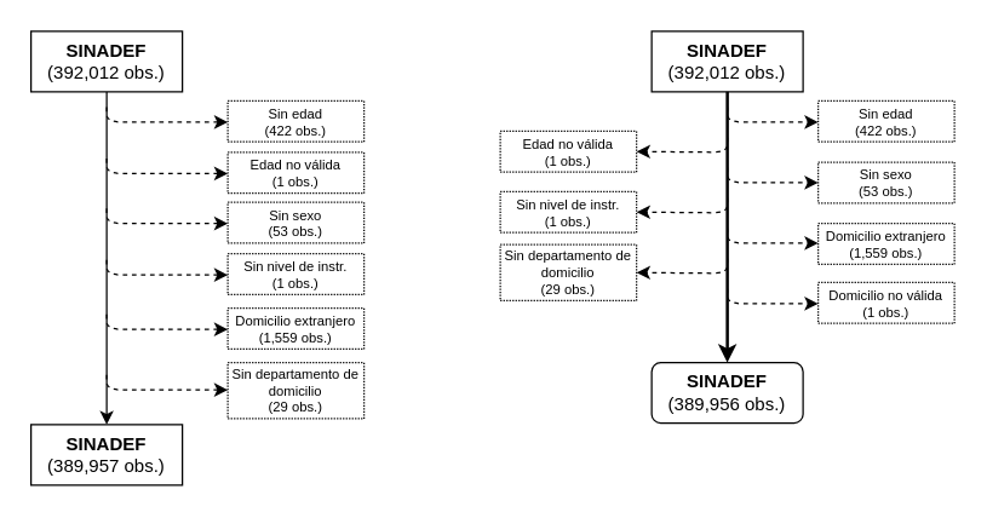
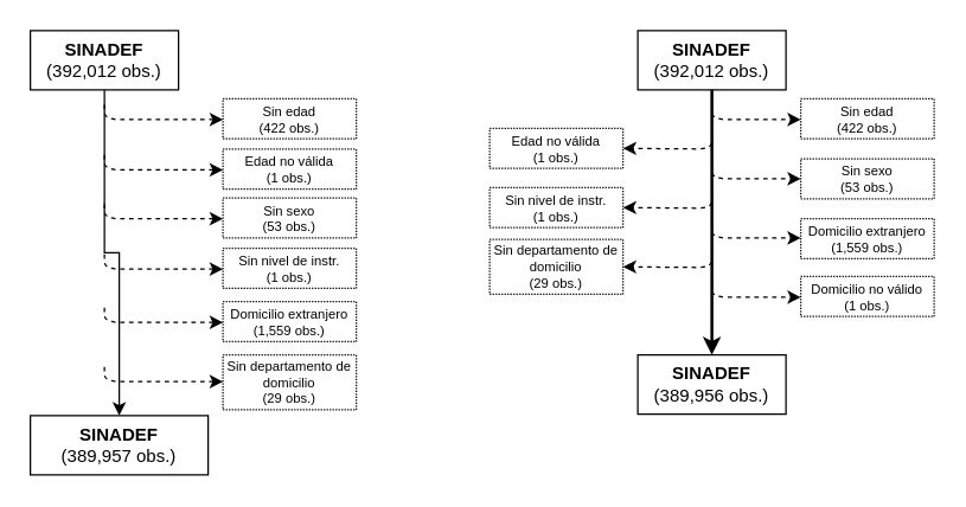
- <mxCell id="32" value="&lt;div style=&quot;font-size: 9px&quot;&gt;Domicilio no válida&lt;br style=&quot;font-size: 9px&quot;&gt;&lt;/div&gt;&lt;div style=&quot;font-size: 9px&quot;&gt;(1 obs.)&lt;br style=&quot;font-size: 9px&quot;&gt;&lt;/div&gt;" style="rounded=0;whiteSpace=wrap;html=1;fontSize=9;dashed=1;dashPattern=1 1;" vertex="1" parent="1"><mxGeometry x="540" y="186" width="90" height="27" as="geometry" /></mxCell>
+ <mxCell id="32" value="&lt;div style=&quot;font-size: 9px&quot;&gt;Domicilio no válido&lt;br style=&quot;font-size: 9px&quot;&gt;&lt;/div&gt;&lt;div style=&quot;font-size: 9px&quot;&gt;(1 obs.)&lt;br style=&quot;font-size: 9px&quot;&gt;&lt;/div&gt;" style="rounded=0;whiteSpace=wrap;html=1;fontSize=9;dashed=1;dashPattern=1 1;" vertex="1" parent="1"><mxGeometry x="540" y="186" width="90" height="27" as="geometry" /></mxCell>
- <mxCell id="19" value="&lt;div&gt;&lt;b&gt;SINADEF&lt;/b&gt;&lt;/div&gt;&lt;div&gt;(389,956 obs.)&lt;br&gt;&lt;/div&gt;" style="whiteSpace=wrap;html=1;rounded=1;" vertex="1" parent="1"><mxGeometry x="430" y="239" width="100" height="40" as="geometry" /></mxCell>
+ <mxCell id="19" value="&lt;div&gt;&lt;b&gt;SINADEF&lt;/b&gt;&lt;/div&gt;&lt;div&gt;(389,956 obs.)&lt;br&gt;&lt;/div&gt;" style="rounded=0;whiteSpace=wrap;html=1;" vertex="1" parent="1"><mxGeometry x="430" y="239" width="100" height="40" as="geometry" /></mxCell>
- <mxCell id="4" value="&lt;div&gt;&lt;b&gt;SINADEF&lt;/b&gt;&lt;/div&gt;&lt;div&gt;(389,957 obs.)&lt;br&gt;&lt;/div&gt;" style="rounded=0;whiteSpace=wrap;html=1;" vertex="1" parent="1"><mxGeometry x="20" y="280" width="100" height="40" as="geometry" /></mxCell>
+ <mxCell id="4" value="&lt;div&gt;&lt;b&gt;SINADEF&lt;/b&gt;&lt;/div&gt;&lt;div&gt;(389,957 obs.)&lt;br&gt;&lt;/div&gt;" style="rounded=0;whiteSpace=wrap;html=1;" vertex="1" parent="1"><mxGeometry x="20" y="280" width="120" height="40" as="geometry" /></mxCell>
